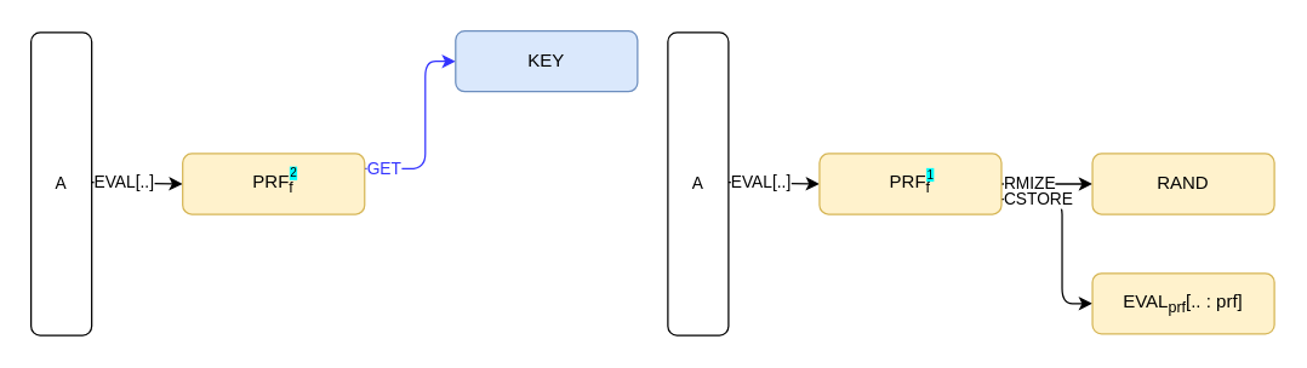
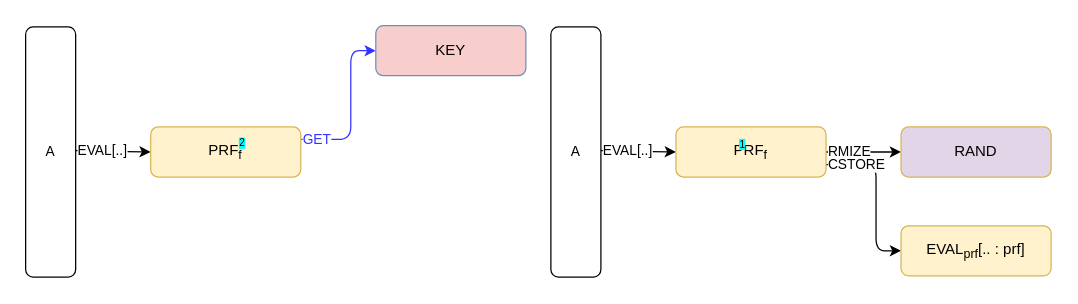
- <mxCell id="6" value="KEY" style="rounded=1;whiteSpace=wrap;html=1;fillColor=#dae8fc;strokeColor=#6c8ebf;" parent="1" vertex="1"><mxGeometry x="300" y="20" width="120" height="40" as="geometry" /></mxCell>
+ <mxCell id="6" value="KEY" style="rounded=1;whiteSpace=wrap;html=1;fillColor=#f8cecc;strokeColor=#6c8ebf;" parent="1" vertex="1"><mxGeometry x="300" y="20" width="120" height="40" as="geometry" /></mxCell>
- <mxCell id="15" value="&lt;font style=&quot;background-color: rgb(0 , 255 , 255) ; font-size: 8px&quot;&gt;1&lt;/font&gt;" style="text;html=1;align=center;verticalAlign=middle;resizable=0;points=[];;autosize=1;" vertex="1" parent="1"><mxGeometry x="603" y="104" width="20" height="20" as="geometry" /></mxCell>
+ <mxCell id="15" value="&lt;font style=&quot;background-color: rgb(0 , 255 , 255) ; font-size: 8px&quot;&gt;1&lt;/font&gt;" style="text;html=1;align=center;verticalAlign=middle;resizable=0;points=[];;autosize=1;" vertex="1" parent="1"><mxGeometry x="583" y="104" width="20" height="20" as="geometry" /></mxCell>
- <mxCell id="13" value="RAND" style="rounded=1;whiteSpace=wrap;html=1;fillColor=#fff2cc;strokeColor=#d6b656;" vertex="1" parent="1"><mxGeometry x="720" y="101" width="120" height="40" as="geometry" /></mxCell>
+ <mxCell id="13" value="RAND" style="rounded=1;whiteSpace=wrap;html=1;fillColor=#e1d5e7;strokeColor=#d6b656;" vertex="1" parent="1"><mxGeometry x="720" y="101" width="120" height="40" as="geometry" /></mxCell>
